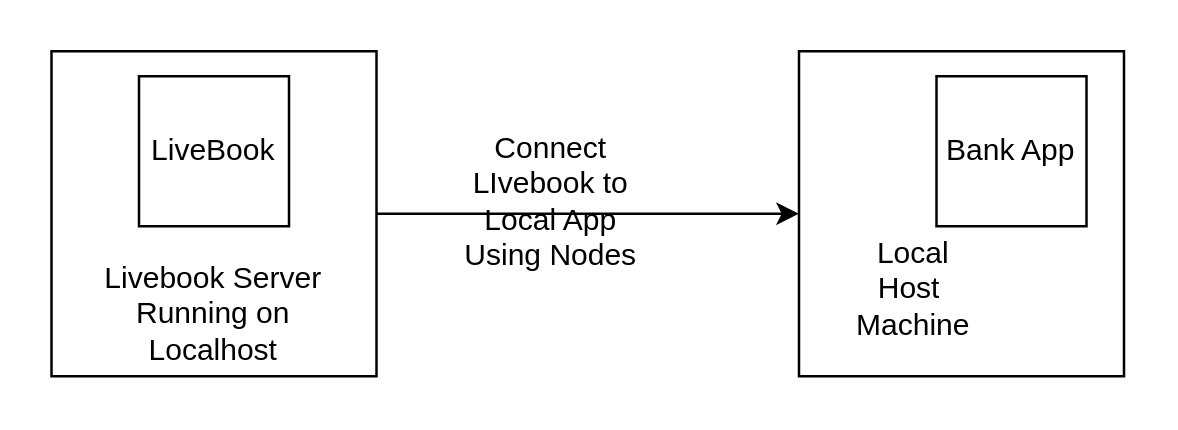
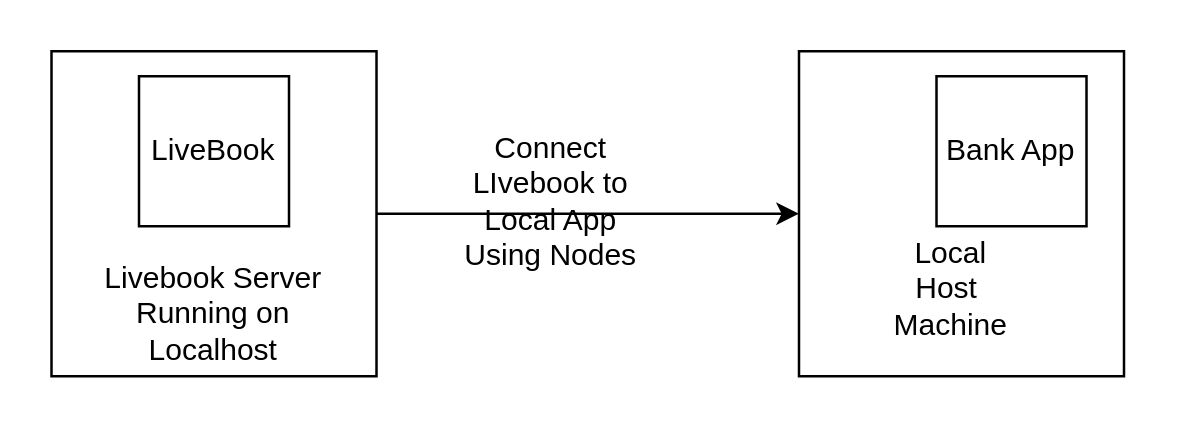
- <mxCell id="7" value="Local Host&amp;nbsp; Machine" style="text;strokeColor=none;align=center;fillColor=none;html=1;verticalAlign=middle;whiteSpace=wrap;rounded=0;" vertex="1" parent="1"><mxGeometry x="335" y="100" width="60" height="30" as="geometry" /></mxCell>
+ <mxCell id="7" value="Local Host&amp;nbsp; Machine" style="text;strokeColor=none;align=center;fillColor=none;html=1;verticalAlign=middle;whiteSpace=wrap;rounded=0;" vertex="1" parent="1"><mxGeometry x="350" y="100" width="60" height="30" as="geometry" /></mxCell>
